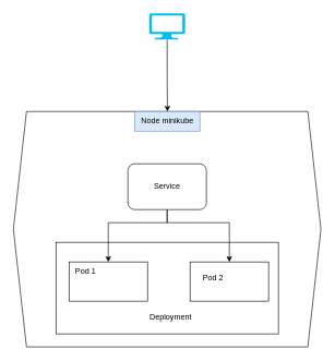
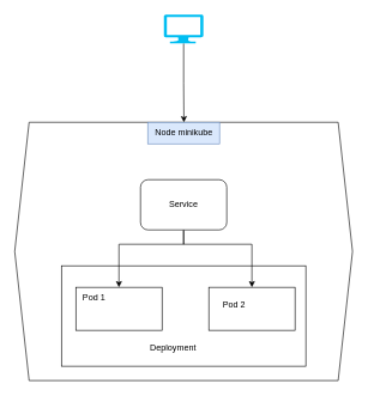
- <mxCell id="10" value="Deployment" style="text;html=1;resizable=0;autosize=1;align=center;verticalAlign=middle;points=[];fillColor=none;strokeColor=none;rounded=0;" vertex="1" parent="1"><mxGeometry x="215" y="470" width="90" height="30" as="geometry" /></mxCell>
+ <mxCell id="10" value="Deployment" style="text;html=1;resizable=0;autosize=1;align=center;verticalAlign=middle;points=[];fillColor=none;strokeColor=none;rounded=0;" vertex="1" parent="1"><mxGeometry x="195" y="470" width="90" height="30" as="geometry" /></mxCell>
